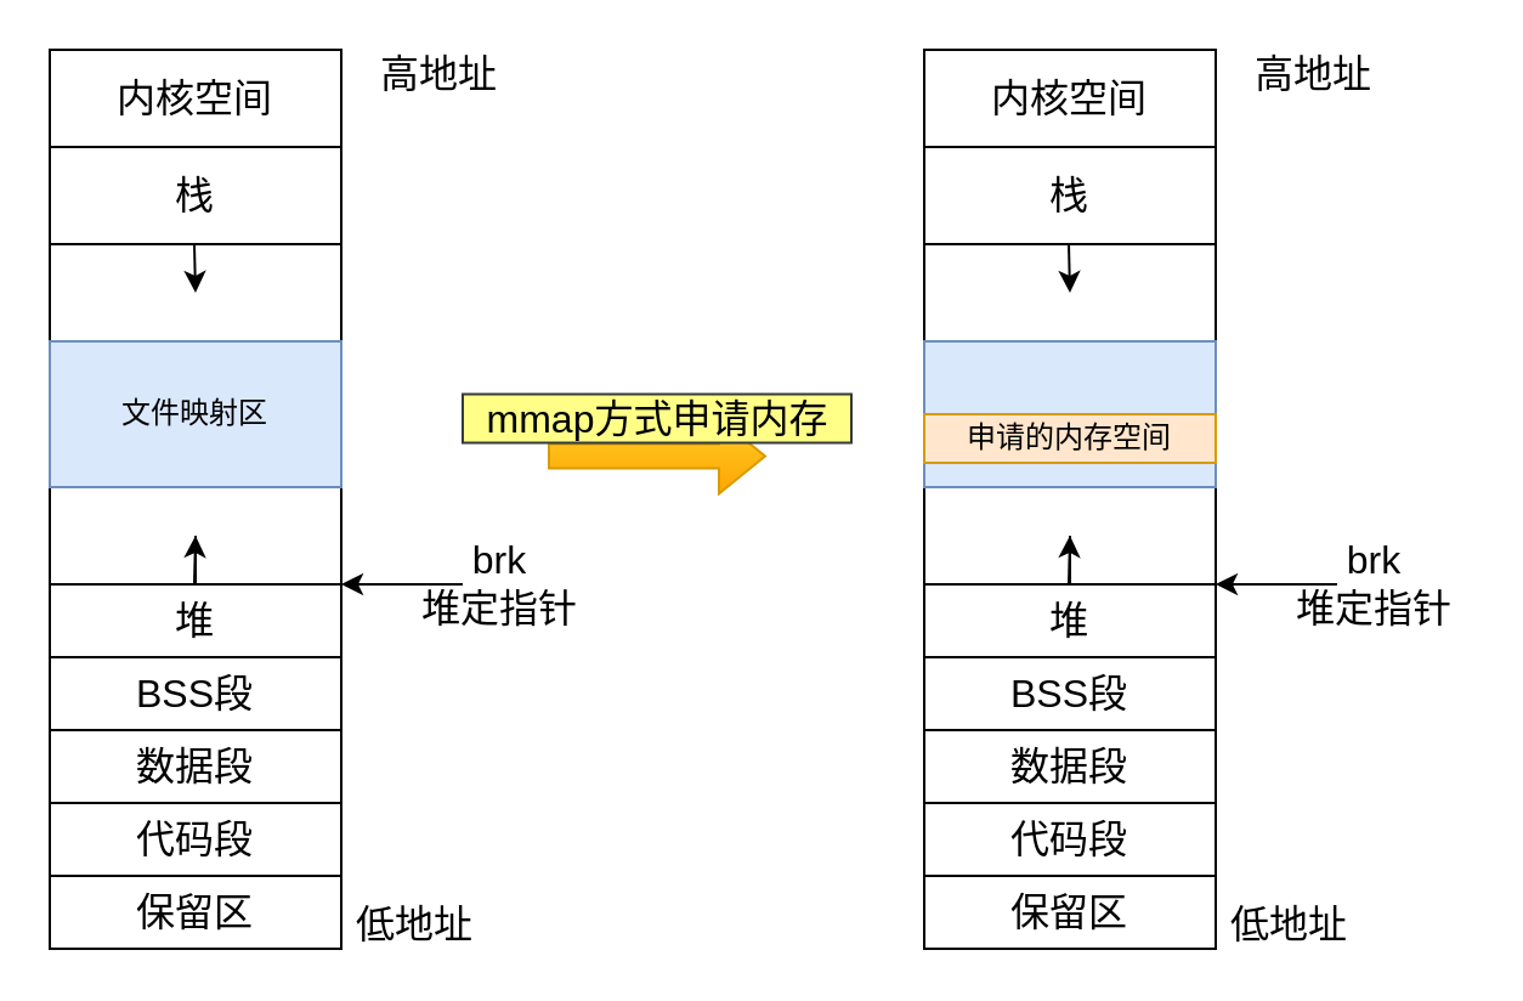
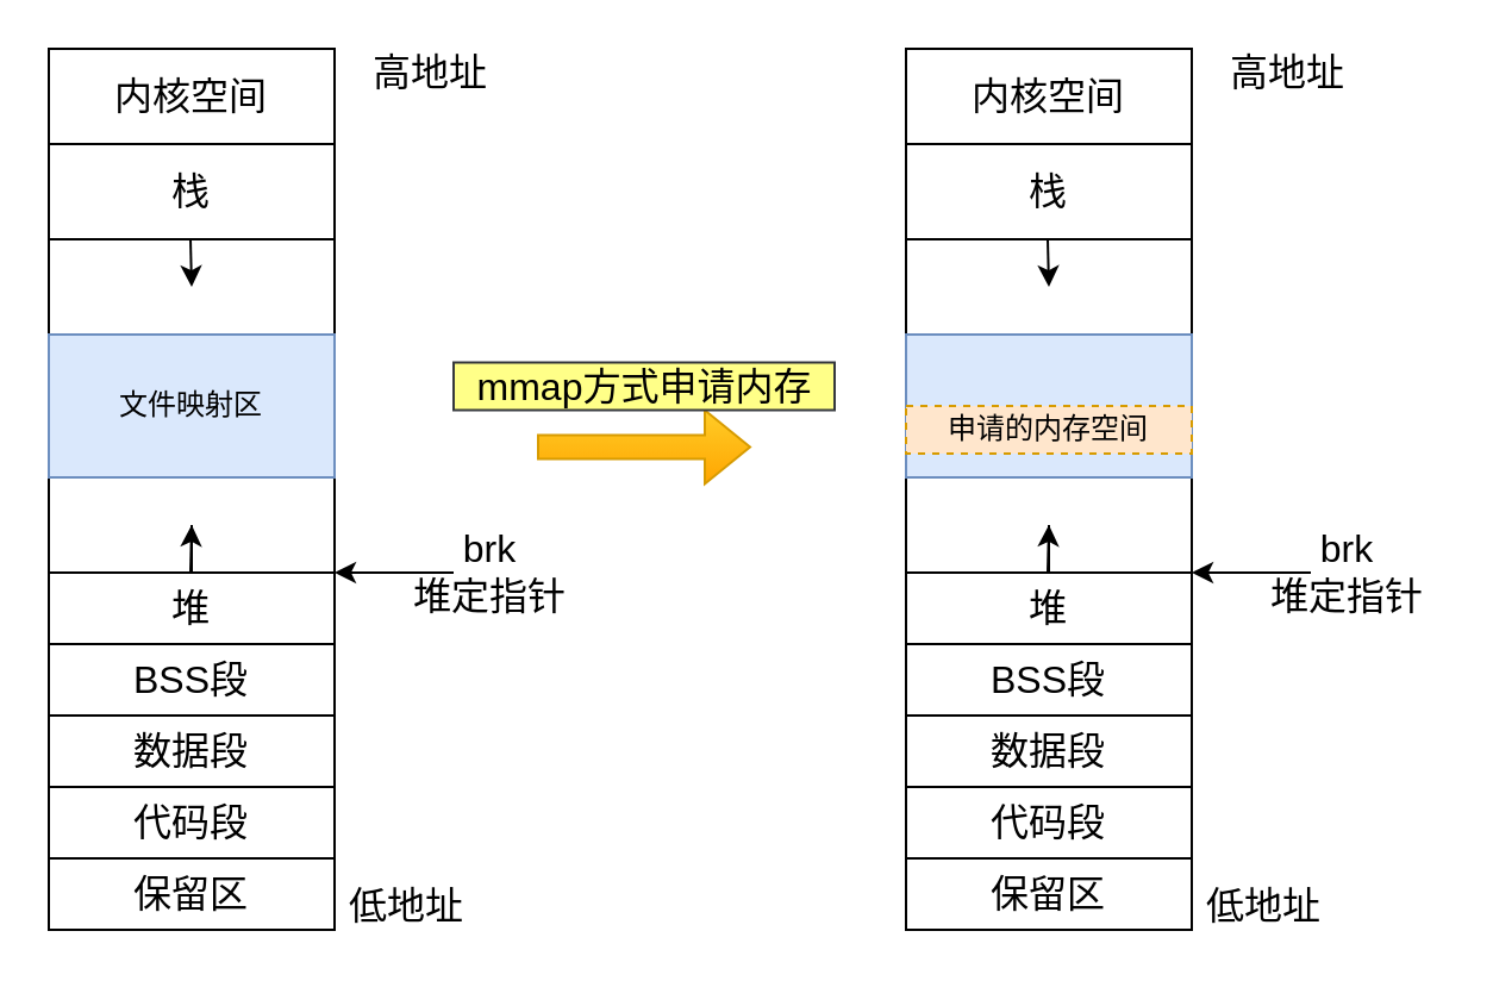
- <mxCell id="18" value="mmap方式申请内存" style="text;html=1;align=center;verticalAlign=middle;resizable=0;points=[];autosize=1;strokeColor=#36393d;fillColor=#ffff88;fontSize=16;" vertex="1" parent="1"><mxGeometry x="190" y="161.75" width="160" height="20" as="geometry" /></mxCell>
+ <mxCell id="18" value="mmap方式申请内存" style="text;html=1;align=center;verticalAlign=middle;resizable=0;points=[];autosize=1;strokeColor=#36393d;fillColor=#ffff88;fontSize=16;" vertex="1" parent="1"><mxGeometry x="190" y="151.75" width="160" height="20" as="geometry" /></mxCell>
- <mxCell id="36" value="申请的内存空间" style="rounded=0;whiteSpace=wrap;html=1;fillColor=#ffe6cc;strokeColor=#d79b00;" vertex="1" parent="1"><mxGeometry x="380" y="170" width="120" height="20" as="geometry" /></mxCell>
+ <mxCell id="36" value="申请的内存空间" style="rounded=0;whiteSpace=wrap;html=1;fillColor=#ffe6cc;strokeColor=#d79b00;dashed=1;" vertex="1" parent="1"><mxGeometry x="380" y="170" width="120" height="20" as="geometry" /></mxCell>
